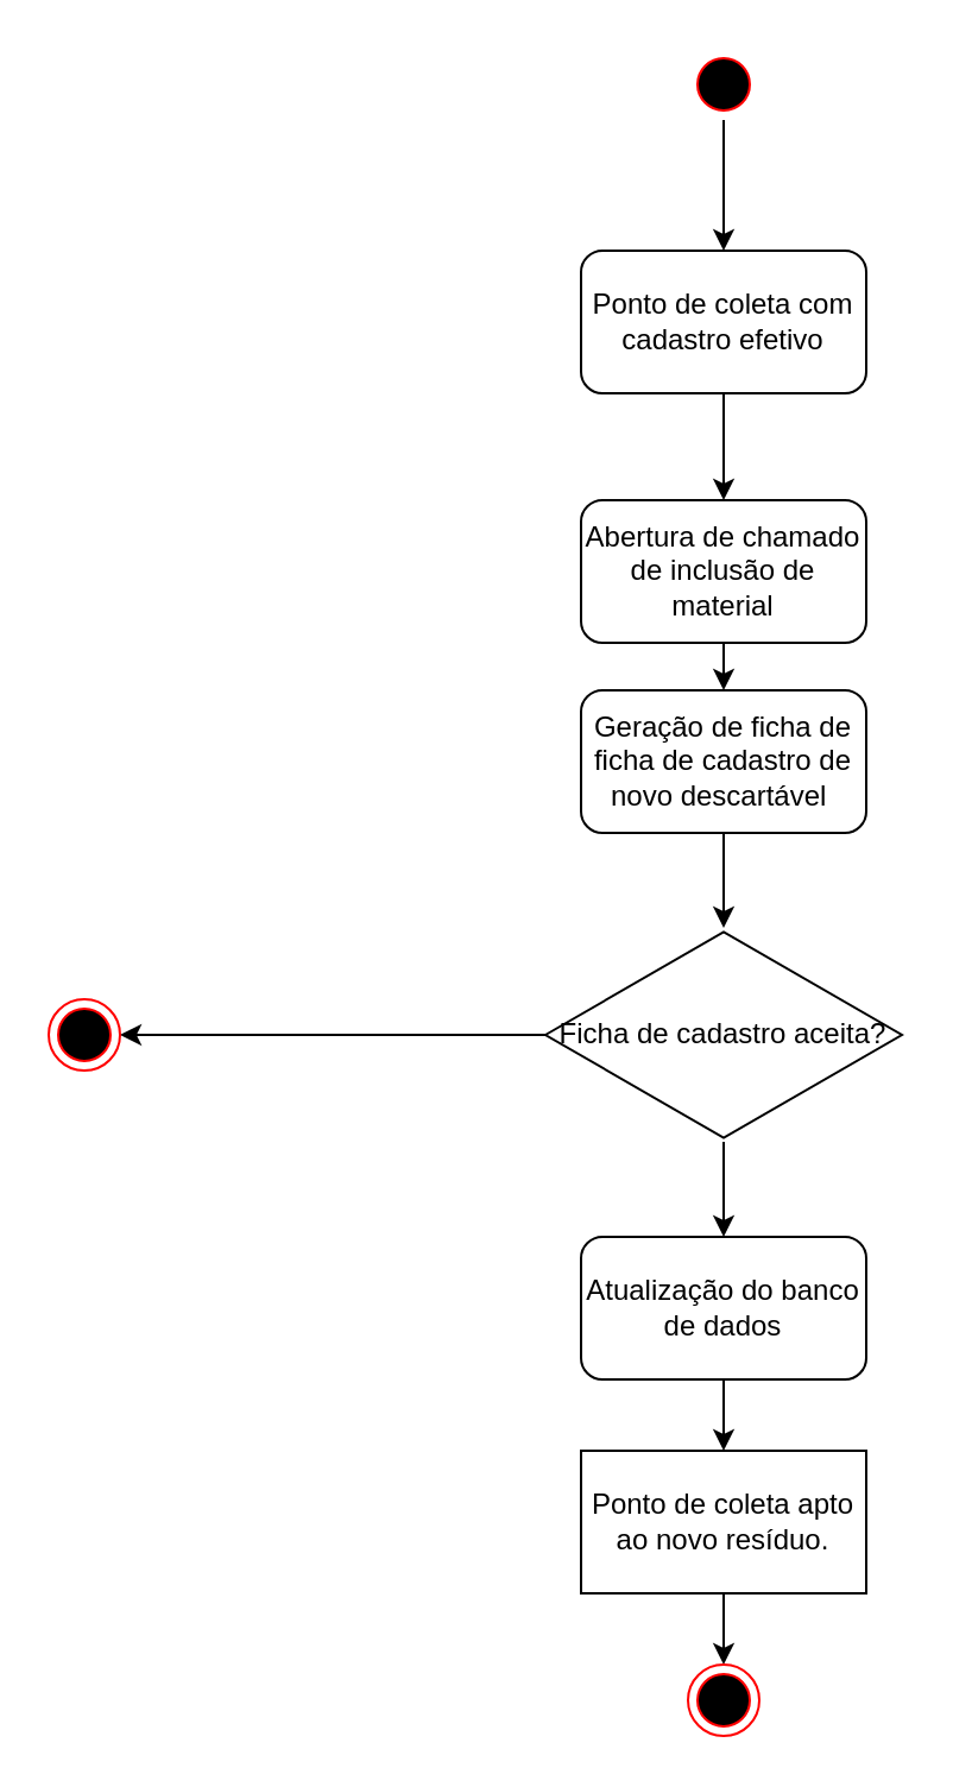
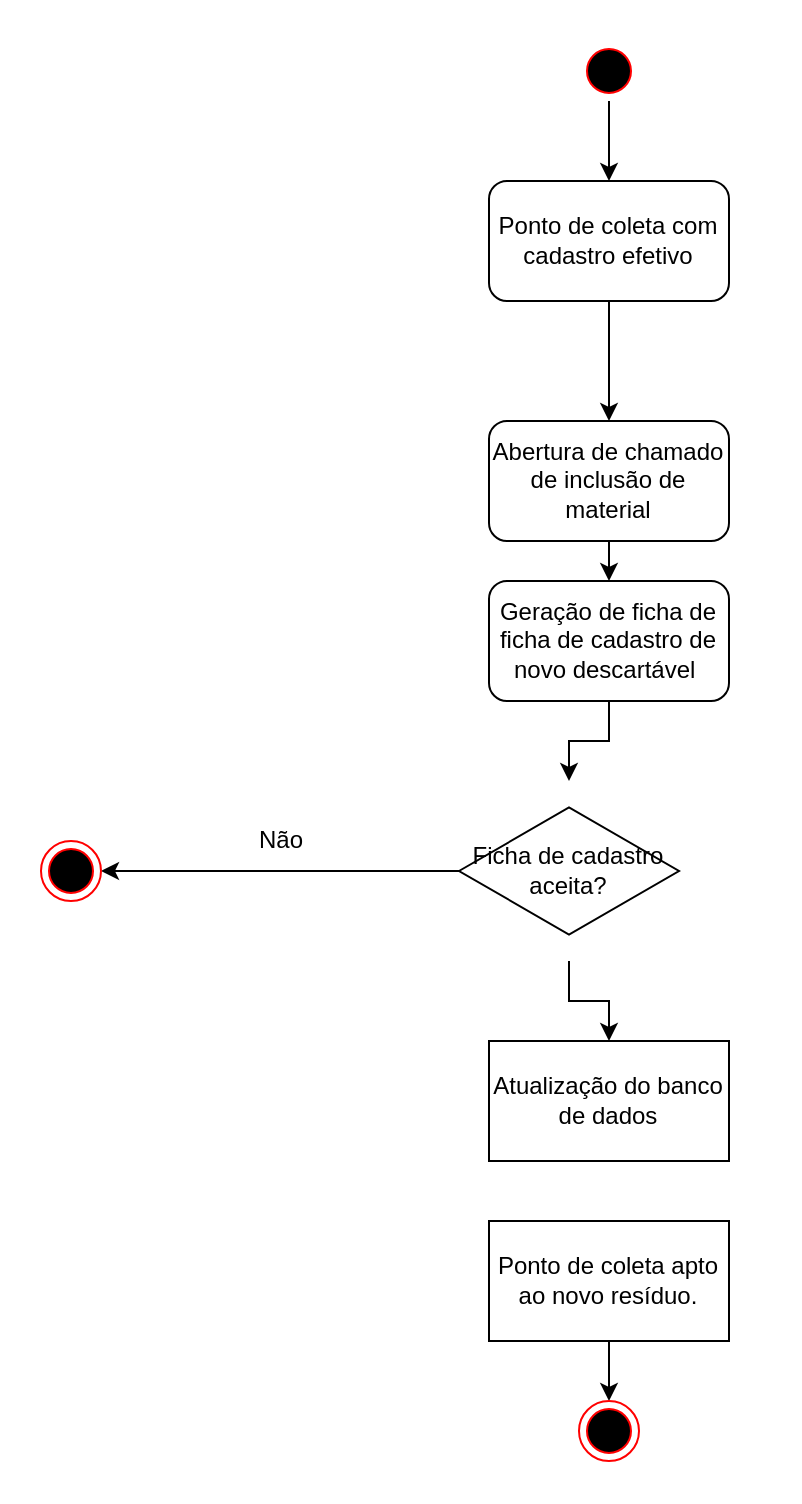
- <mxCell id="5" value="Ponto de coleta com cadastro efetivo" style="rounded=1;whiteSpace=wrap;html=1;" vertex="1" parent="1"><mxGeometry x="244" y="105" width="120" height="60" as="geometry" /></mxCell>
+ <mxCell id="5" value="Ponto de coleta com cadastro efetivo" style="rounded=1;whiteSpace=wrap;html=1;" vertex="1" parent="1"><mxGeometry x="244" y="90" width="120" height="60" as="geometry" /></mxCell>
+ <mxCell id="14" value="Não" style="text;html=1;align=center;verticalAlign=middle;resizable=0;points=[];autosize=1;strokeColor=none;fillColor=none;" vertex="1" parent="1"><mxGeometry x="120" y="410" width="40" height="20" as="geometry" /></mxCell>
- <mxCell id="12" value="Ficha de cadastro aceita?" style="html=1;whiteSpace=wrap;aspect=fixed;shape=isoRectangle;" vertex="1" parent="1"><mxGeometry x="229" y="390" width="150" height="90" as="geometry" /></mxCell>
+ <mxCell id="12" value="Ficha de cadastro aceita?" style="html=1;whiteSpace=wrap;aspect=fixed;shape=isoRectangle;" vertex="1" parent="1"><mxGeometry x="229" y="390" width="110" height="90" as="geometry" /></mxCell>
- <mxCell id="16" value="Atualização do banco de dados" style="rounded=1;whiteSpace=wrap;html=1;" vertex="1" parent="1"><mxGeometry x="244" y="520" width="120" height="60" as="geometry" /></mxCell>
+ <mxCell id="16" value="Atualização do banco de dados" style="whiteSpace=wrap;html=1;rounded=0;" vertex="1" parent="1"><mxGeometry x="244" y="520" width="120" height="60" as="geometry" /></mxCell>
- <mxCell id="15" style="edgeStyle=orthogonalEdgeStyle;rounded=0;orthogonalLoop=1;jettySize=auto;html=1;exitX=0.5;exitY=1;exitDx=0;exitDy=0;" edge="1" parent="1" source="16" target="18"><mxGeometry relative="1" as="geometry" /></mxCell>
